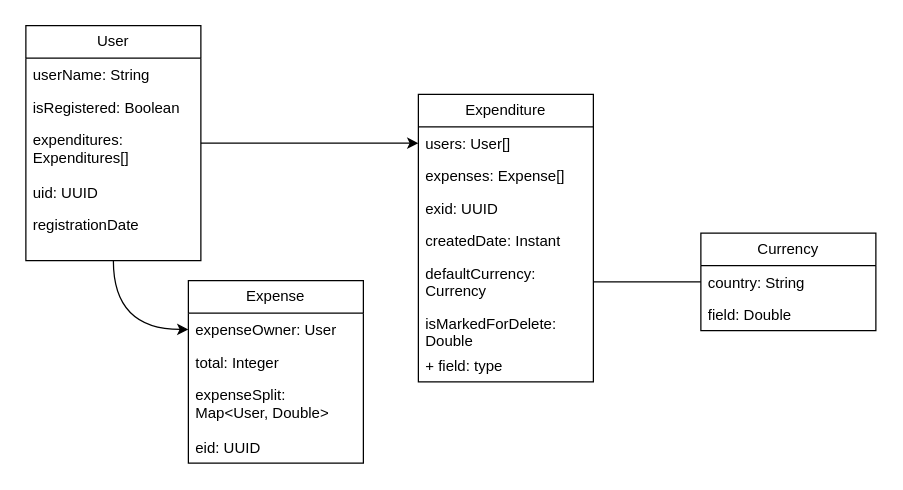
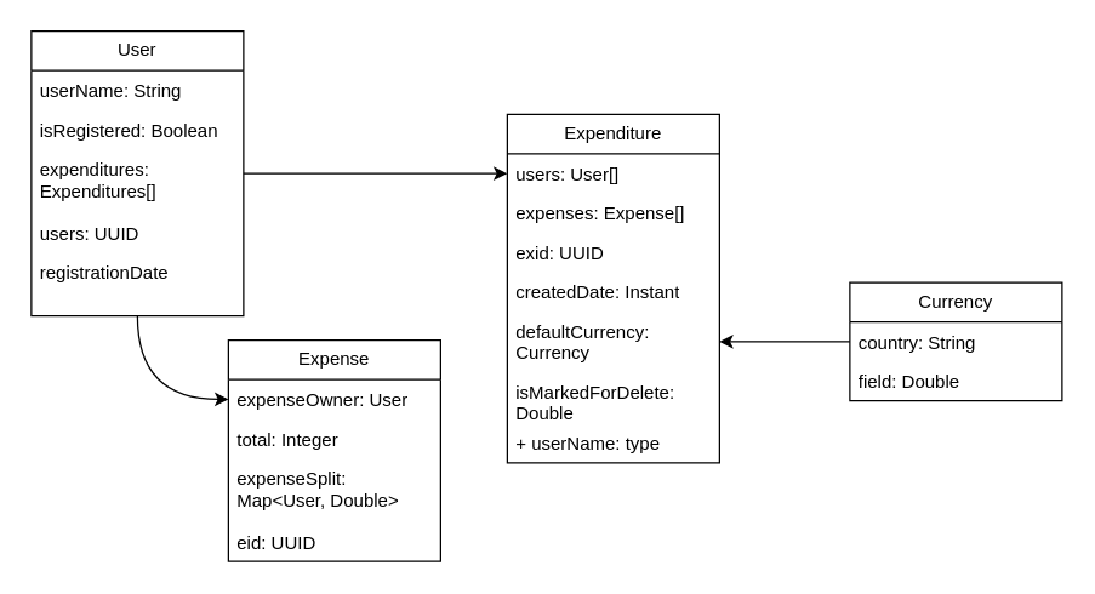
- <mxCell id="16" value="uid: UUID" style="text;strokeColor=none;fillColor=none;align=left;verticalAlign=top;spacingLeft=4;spacingRight=4;overflow=hidden;rotatable=0;points=[[0,0.5],[1,0.5]];portConstraint=eastwest;whiteSpace=wrap;html=1;" parent="12" vertex="1"><mxGeometry y="120" width="140" height="26" as="geometry" /></mxCell>
+ <mxCell id="16" value="users: UUID" style="text;strokeColor=none;fillColor=none;align=left;verticalAlign=top;spacingLeft=4;spacingRight=4;overflow=hidden;rotatable=0;points=[[0,0.5],[1,0.5]];portConstraint=eastwest;whiteSpace=wrap;html=1;" parent="12" vertex="1"><mxGeometry y="120" width="140" height="26" as="geometry" /></mxCell>
- <mxCell id="23" style="edgeStyle=orthogonalEdgeStyle;rounded=0;orthogonalLoop=1;jettySize=auto;html=1;entryX=1;entryY=0.5;entryDx=0;entryDy=0;curved=1;endArrow=none;" parent="1" source="24" target="7" edge="1"><mxGeometry relative="1" as="geometry" /></mxCell>
+ <mxCell id="23" style="edgeStyle=orthogonalEdgeStyle;rounded=0;orthogonalLoop=1;jettySize=auto;html=1;entryX=1;entryY=0.5;entryDx=0;entryDy=0;curved=1;" parent="1" source="24" target="7" edge="1"><mxGeometry relative="1" as="geometry" /></mxCell>
- <mxCell id="9" value="+ field: type" style="text;strokeColor=none;fillColor=none;align=left;verticalAlign=top;spacingLeft=4;spacingRight=4;overflow=hidden;rotatable=0;points=[[0,0.5],[1,0.5]];portConstraint=eastwest;whiteSpace=wrap;html=1;" parent="2" vertex="1"><mxGeometry y="204" width="140" height="26" as="geometry" /></mxCell>
+ <mxCell id="9" value="+ userName: type" style="text;strokeColor=none;fillColor=none;align=left;verticalAlign=top;spacingLeft=4;spacingRight=4;overflow=hidden;rotatable=0;points=[[0,0.5],[1,0.5]];portConstraint=eastwest;whiteSpace=wrap;html=1;" parent="2" vertex="1"><mxGeometry y="204" width="140" height="26" as="geometry" /></mxCell>
